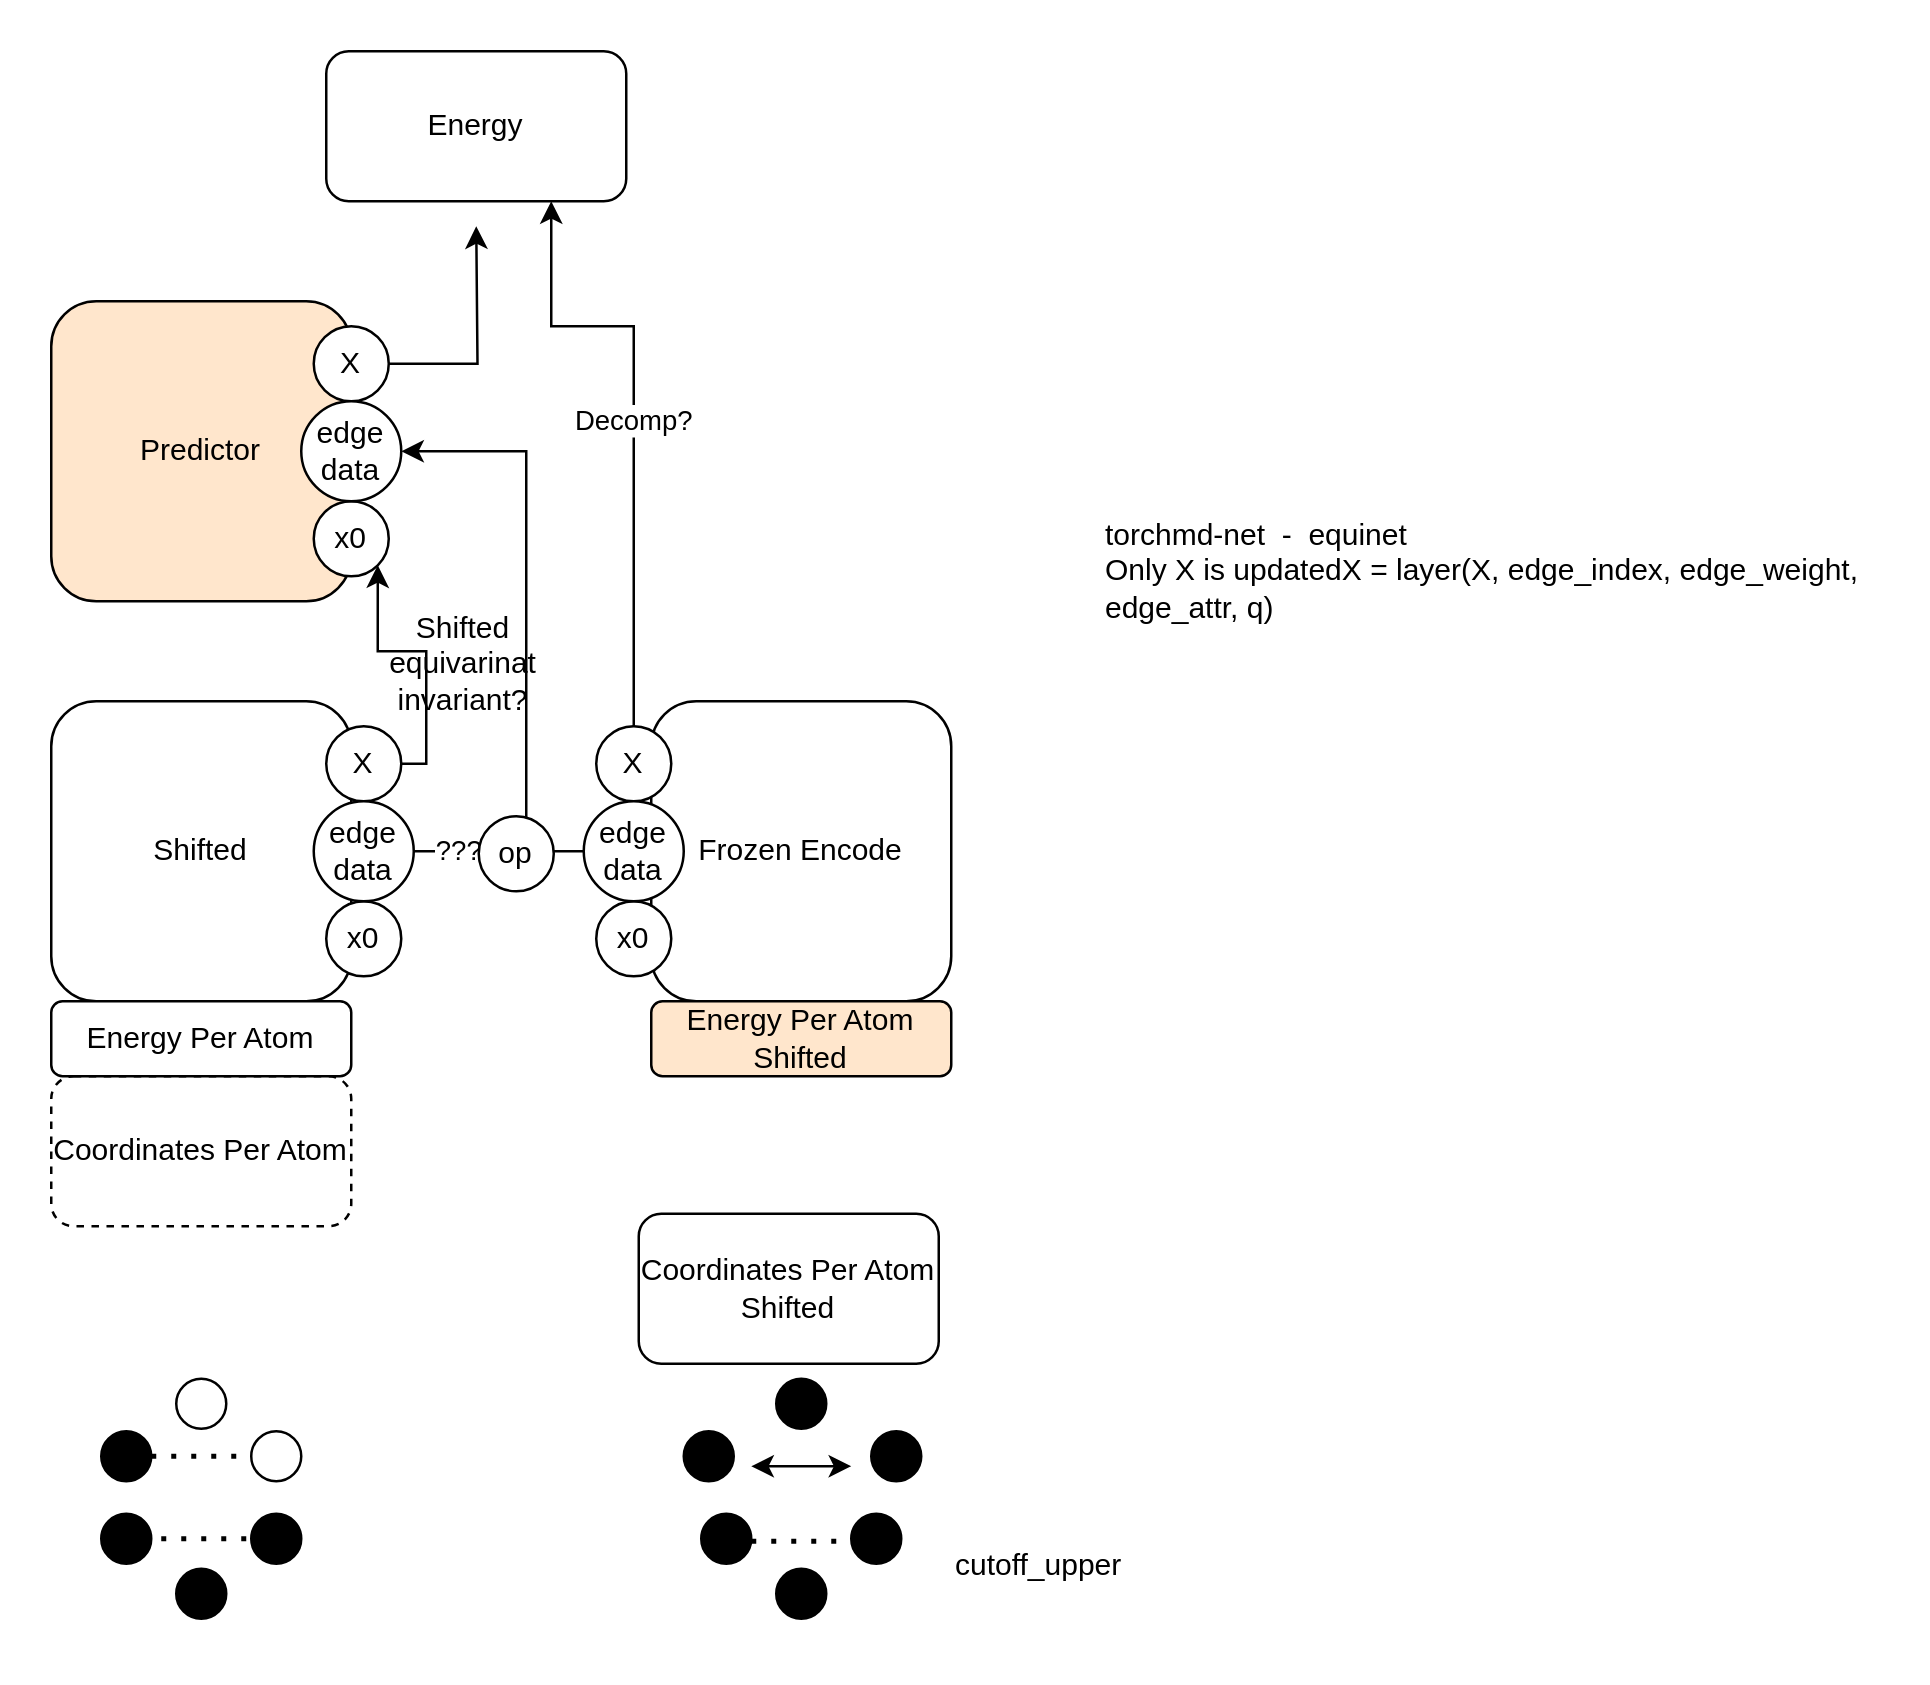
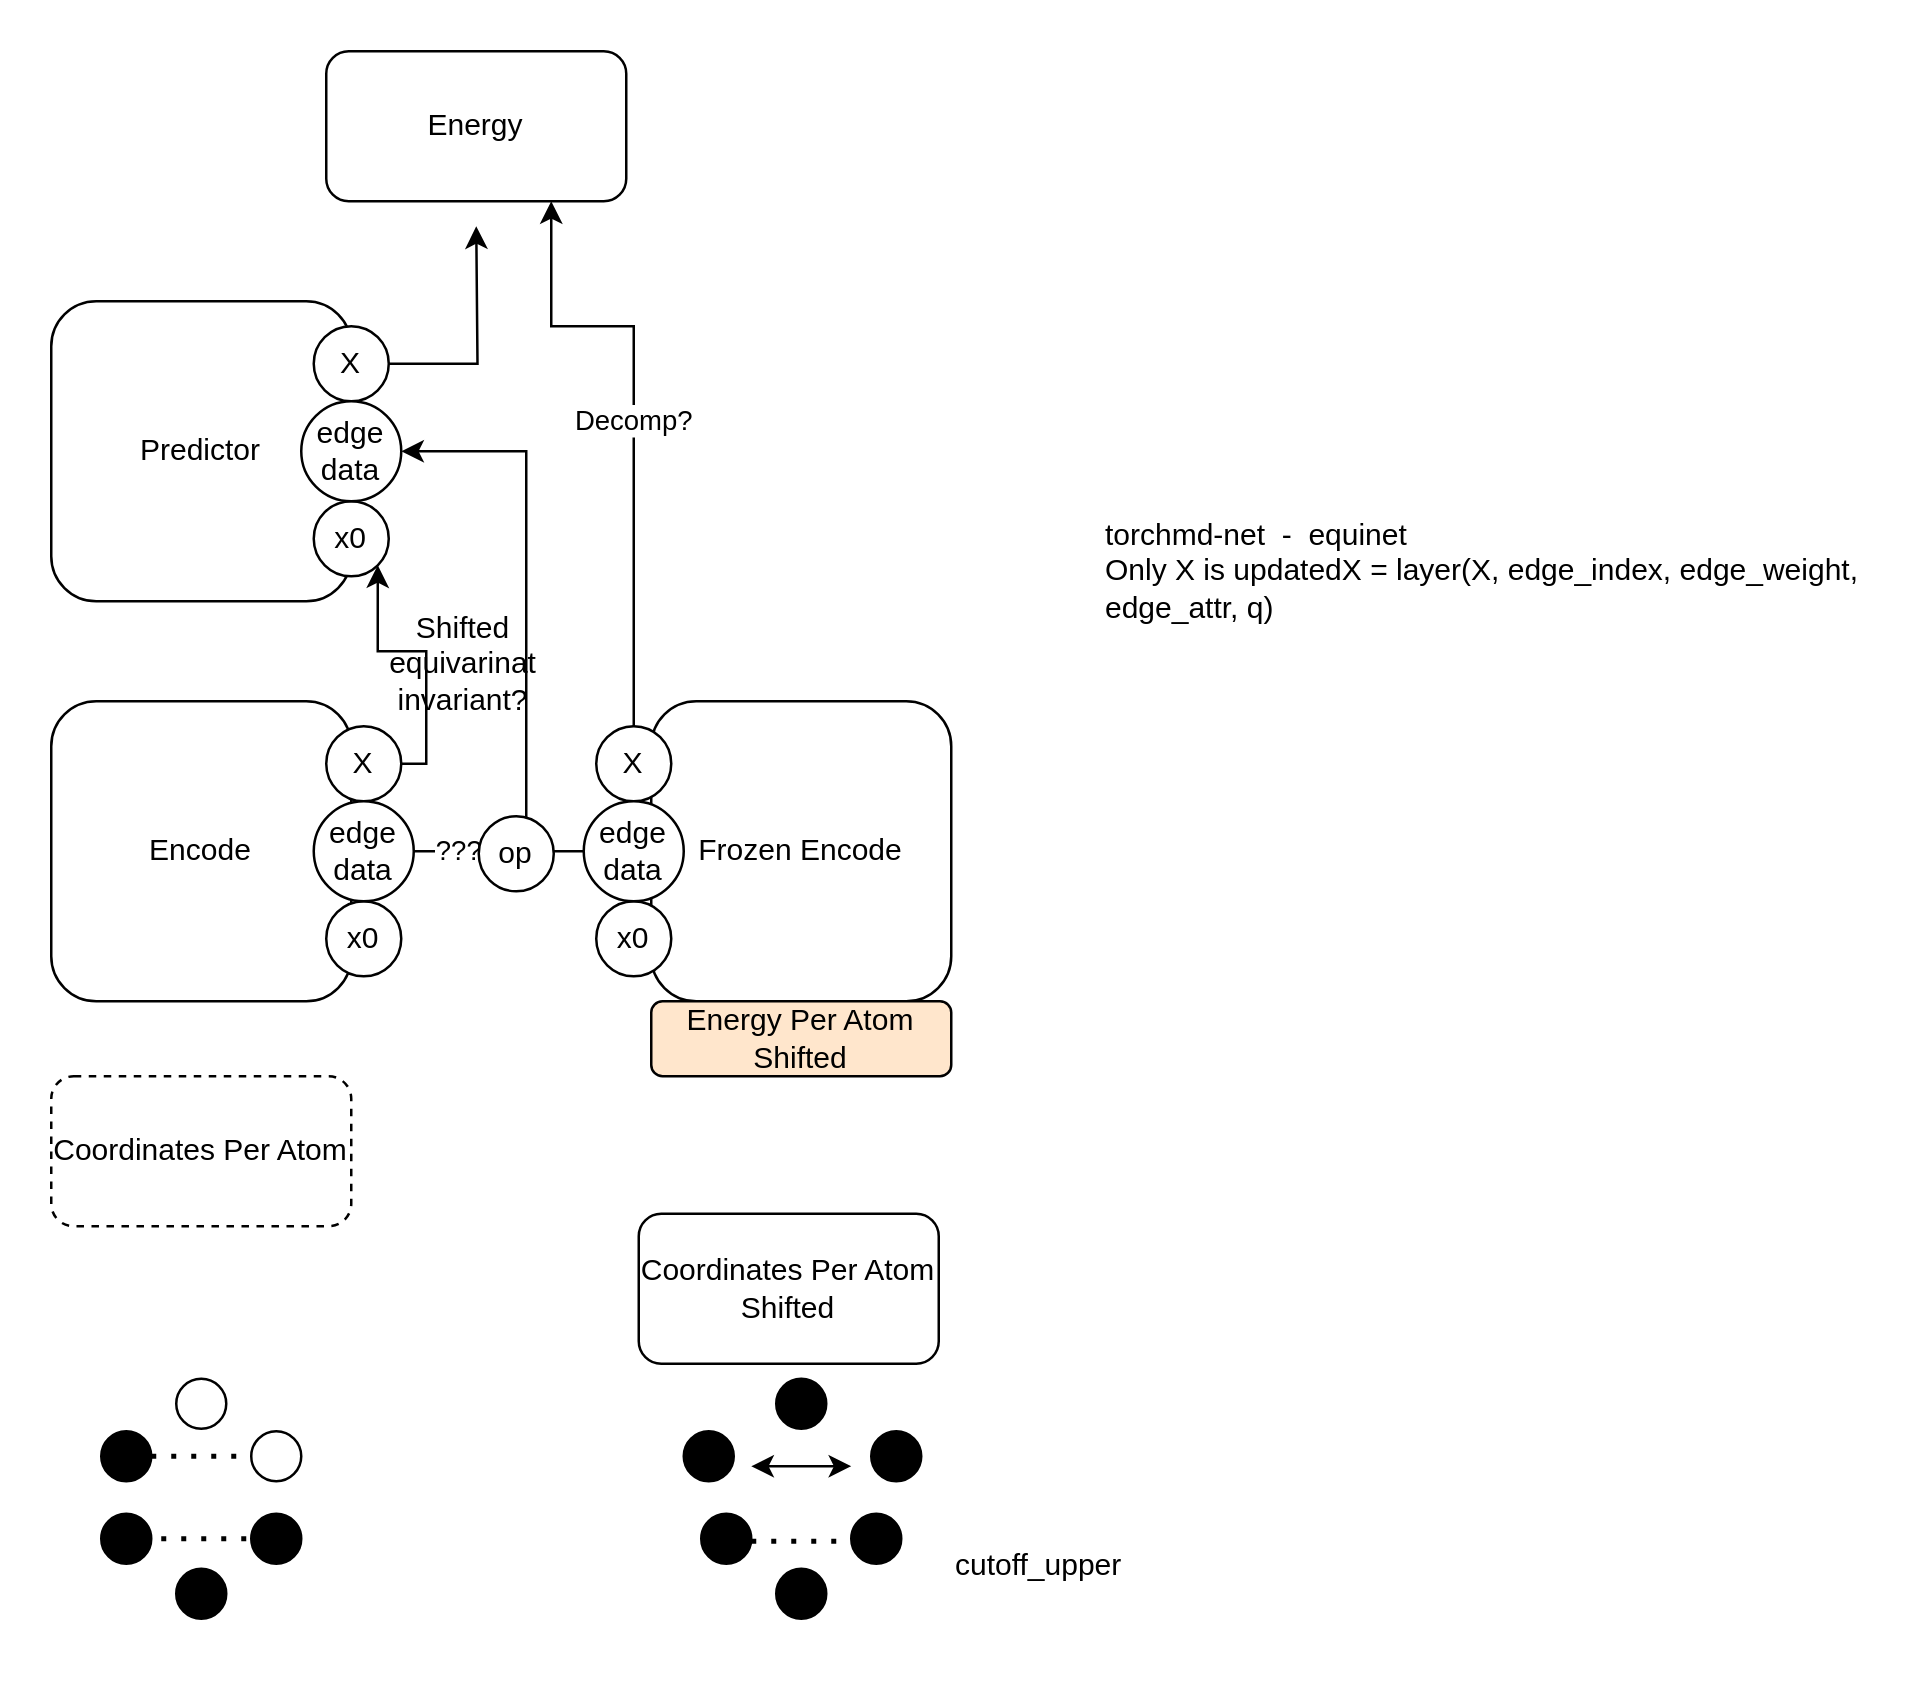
- <mxCell id="6" value="Predictor" style="rounded=1;whiteSpace=wrap;html=1;fillColor=#ffe6cc;" vertex="1" parent="1"><mxGeometry x="20" y="120" width="120" height="120" as="geometry" /></mxCell>
+ <mxCell id="6" value="Predictor" style="rounded=1;whiteSpace=wrap;html=1;" vertex="1" parent="1"><mxGeometry x="20" y="120" width="120" height="120" as="geometry" /></mxCell>
- <mxCell id="4" value="Shifted" style="rounded=1;whiteSpace=wrap;html=1;" vertex="1" parent="1"><mxGeometry x="20" y="280" width="120" height="120" as="geometry" /></mxCell>
+ <mxCell id="4" value="Encode" style="rounded=1;whiteSpace=wrap;html=1;" vertex="1" parent="1"><mxGeometry x="20" y="280" width="120" height="120" as="geometry" /></mxCell>
- <mxCell id="9" value="Energy Per Atom" style="rounded=1;whiteSpace=wrap;html=1;" vertex="1" parent="1"><mxGeometry x="20" y="400" width="120" height="30" as="geometry" /></mxCell>
